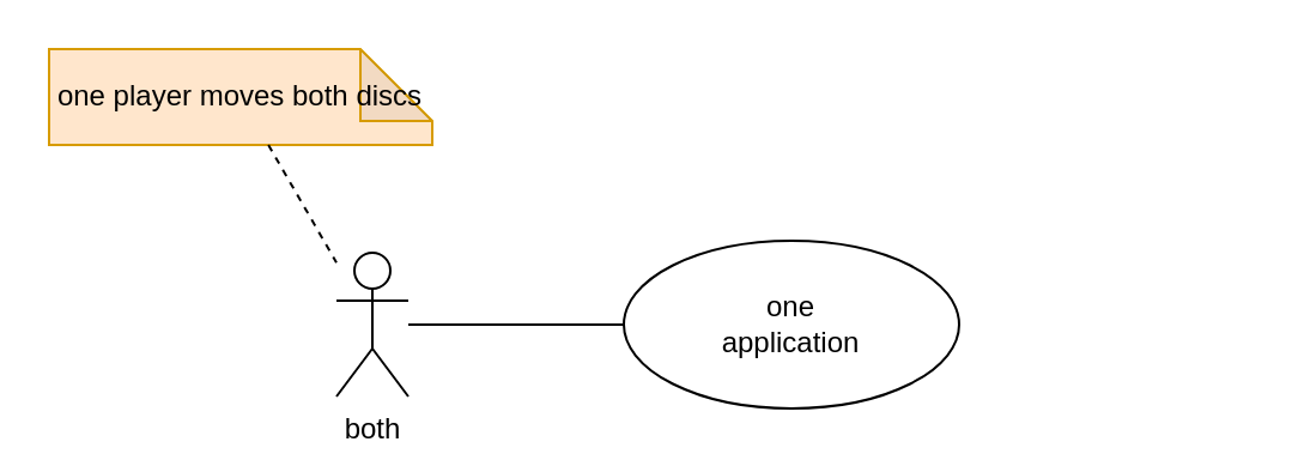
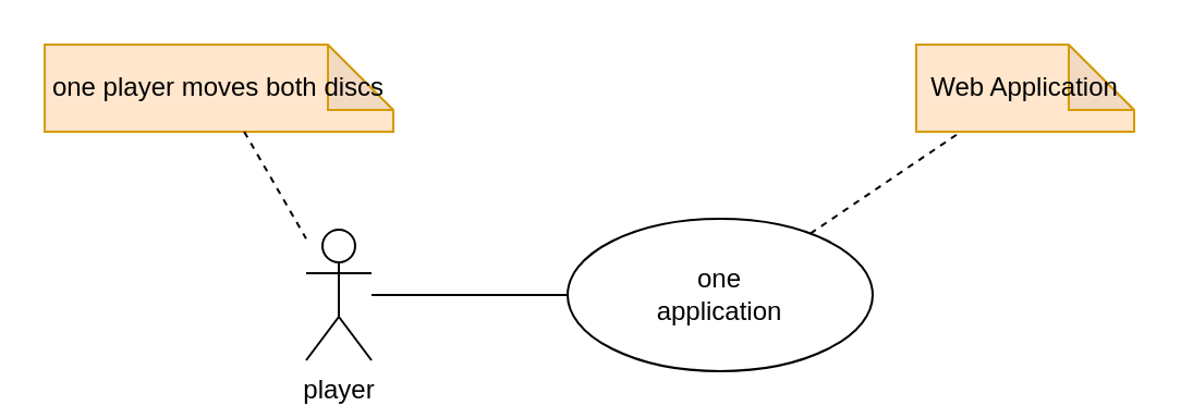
+ <mxCell id="5" value="Web Application" style="shape=note;whiteSpace=wrap;html=1;backgroundOutline=1;darkOpacity=0.05;fillColor=#ffe6cc;strokeColor=#d79b00;" parent="1" vertex="1"><mxGeometry x="420" y="20" width="100" height="40" as="geometry" /></mxCell>
+ <mxCell id="6" value="" style="endArrow=none;dashed=1;html=1;" parent="1" source="2" target="5" edge="1"><mxGeometry width="50" height="50" relative="1" as="geometry"><mxPoint x="290" y="250" as="sourcePoint" /><mxPoint x="340" y="200" as="targetPoint" /></mxGeometry></mxCell>
- <mxCell id="3" value="both" style="shape=umlActor;verticalLabelPosition=bottom;verticalAlign=top;html=1;" parent="1" vertex="1"><mxGeometry x="140" y="105" width="30" height="60" as="geometry" /></mxCell>
+ <mxCell id="3" value="player" style="shape=umlActor;verticalLabelPosition=bottom;verticalAlign=top;html=1;" parent="1" vertex="1"><mxGeometry x="140" y="105" width="30" height="60" as="geometry" /></mxCell>
